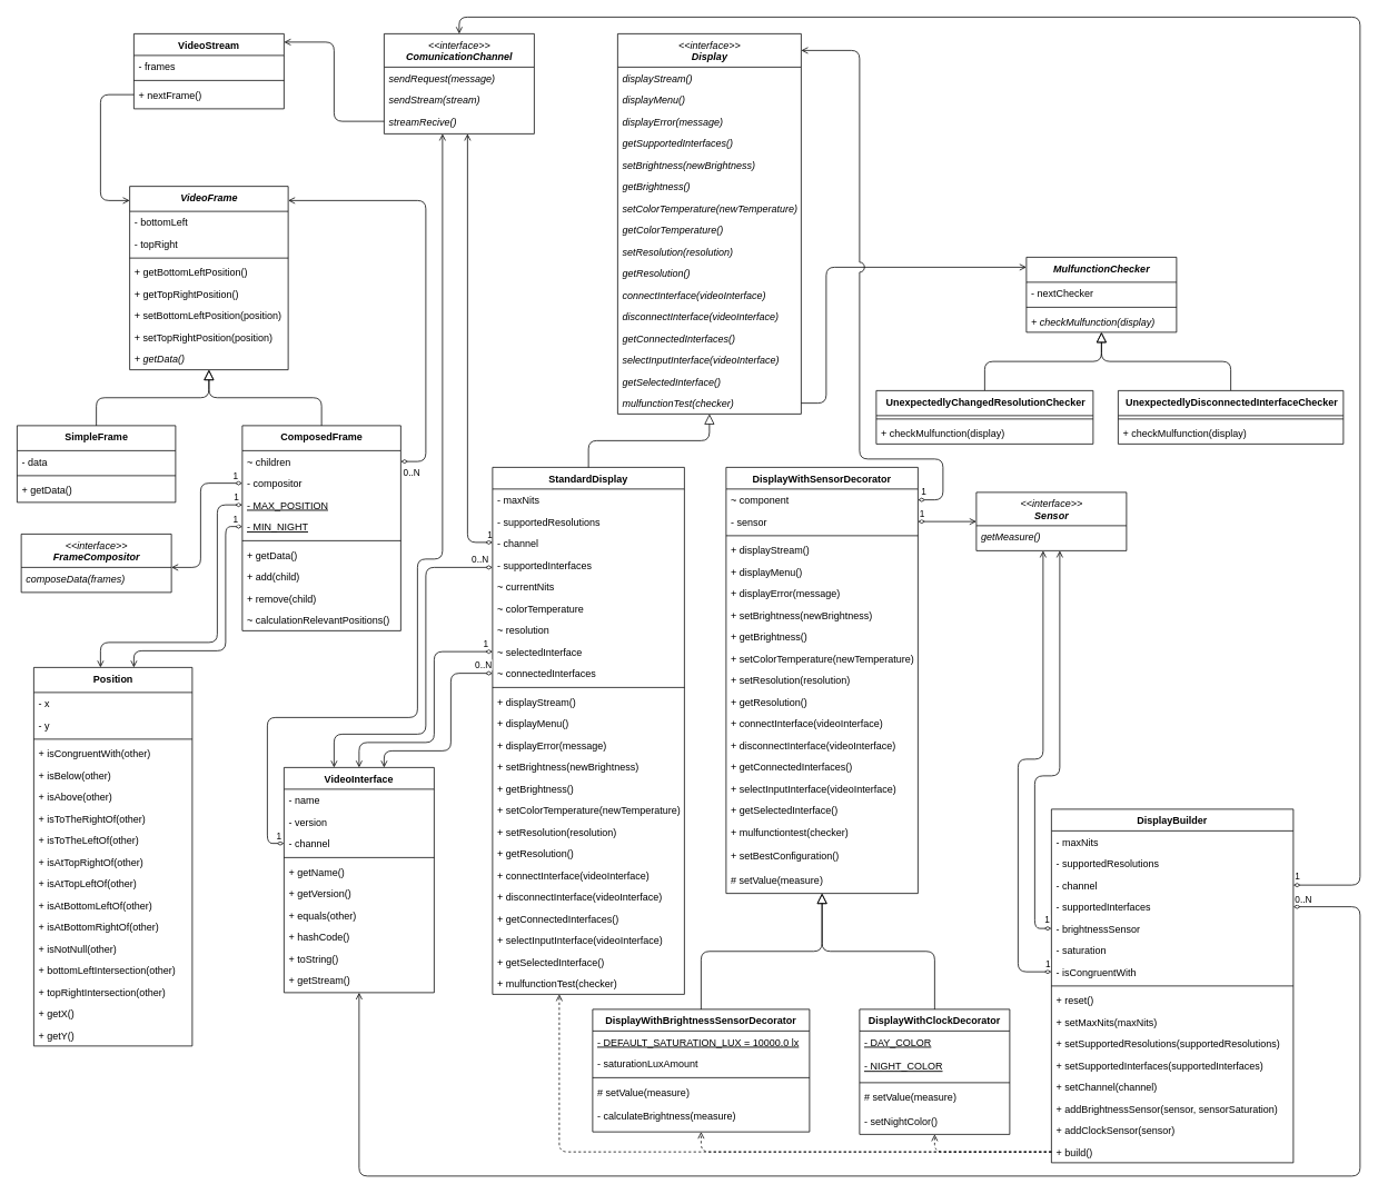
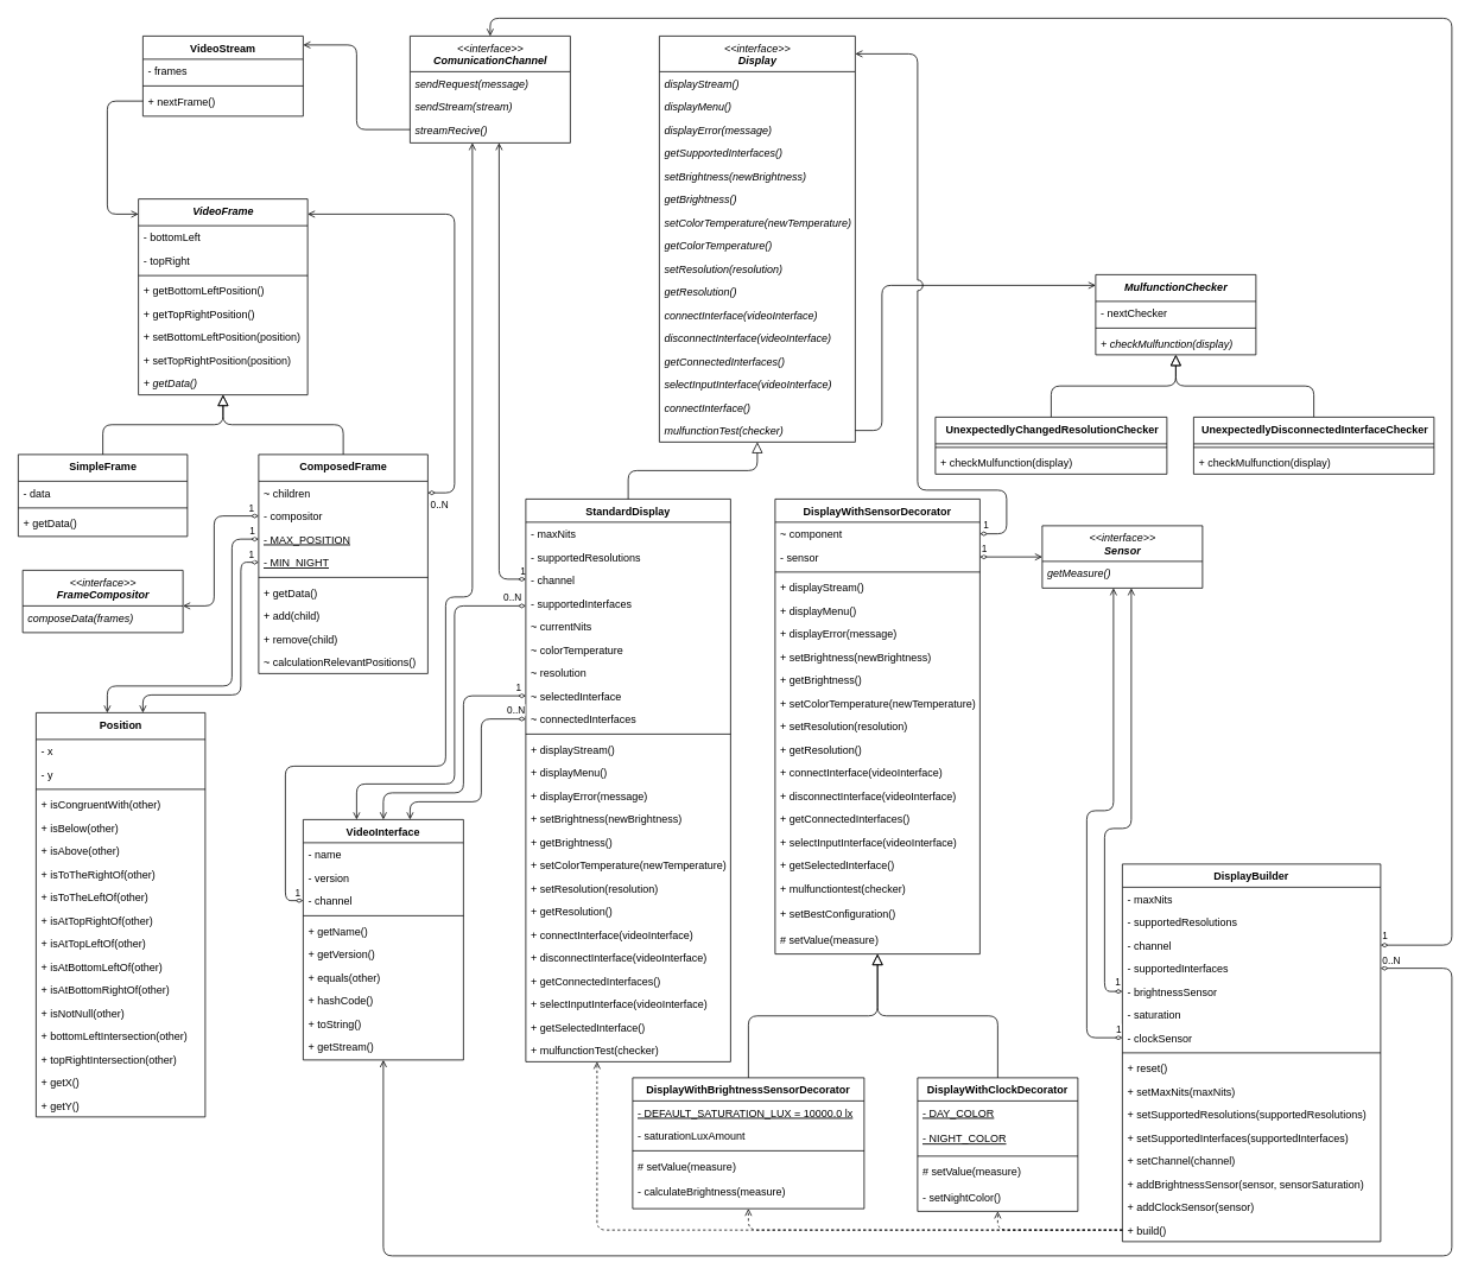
- <mxCell id="19" value="getSelectedInterface()" style="text;align=left;verticalAlign=top;spacingLeft=4;spacingRight=4;overflow=hidden;rotatable=0;points=[[0,0.5],[1,0.5]];portConstraint=eastwest;fontStyle=2" parent="4" vertex="1"><mxGeometry y="404" width="220" height="26" as="geometry" /></mxCell>
+ <mxCell id="19" value="connectInterface()" style="text;align=left;verticalAlign=top;spacingLeft=4;spacingRight=4;overflow=hidden;rotatable=0;points=[[0,0.5],[1,0.5]];portConstraint=eastwest;fontStyle=2" parent="4" vertex="1"><mxGeometry y="404" width="220" height="26" as="geometry" /></mxCell>
- <mxCell id="97" value="- isCongruentWith" style="text;align=left;verticalAlign=top;spacingLeft=4;spacingRight=4;overflow=hidden;rotatable=0;points=[[0,0.5],[1,0.5]];portConstraint=eastwest;fontStyle=0" parent="90" vertex="1"><mxGeometry y="182" width="290" height="26" as="geometry" /></mxCell>
+ <mxCell id="97" value="- clockSensor" style="text;align=left;verticalAlign=top;spacingLeft=4;spacingRight=4;overflow=hidden;rotatable=0;points=[[0,0.5],[1,0.5]];portConstraint=eastwest;fontStyle=0" parent="90" vertex="1"><mxGeometry y="182" width="290" height="26" as="geometry" /></mxCell>
